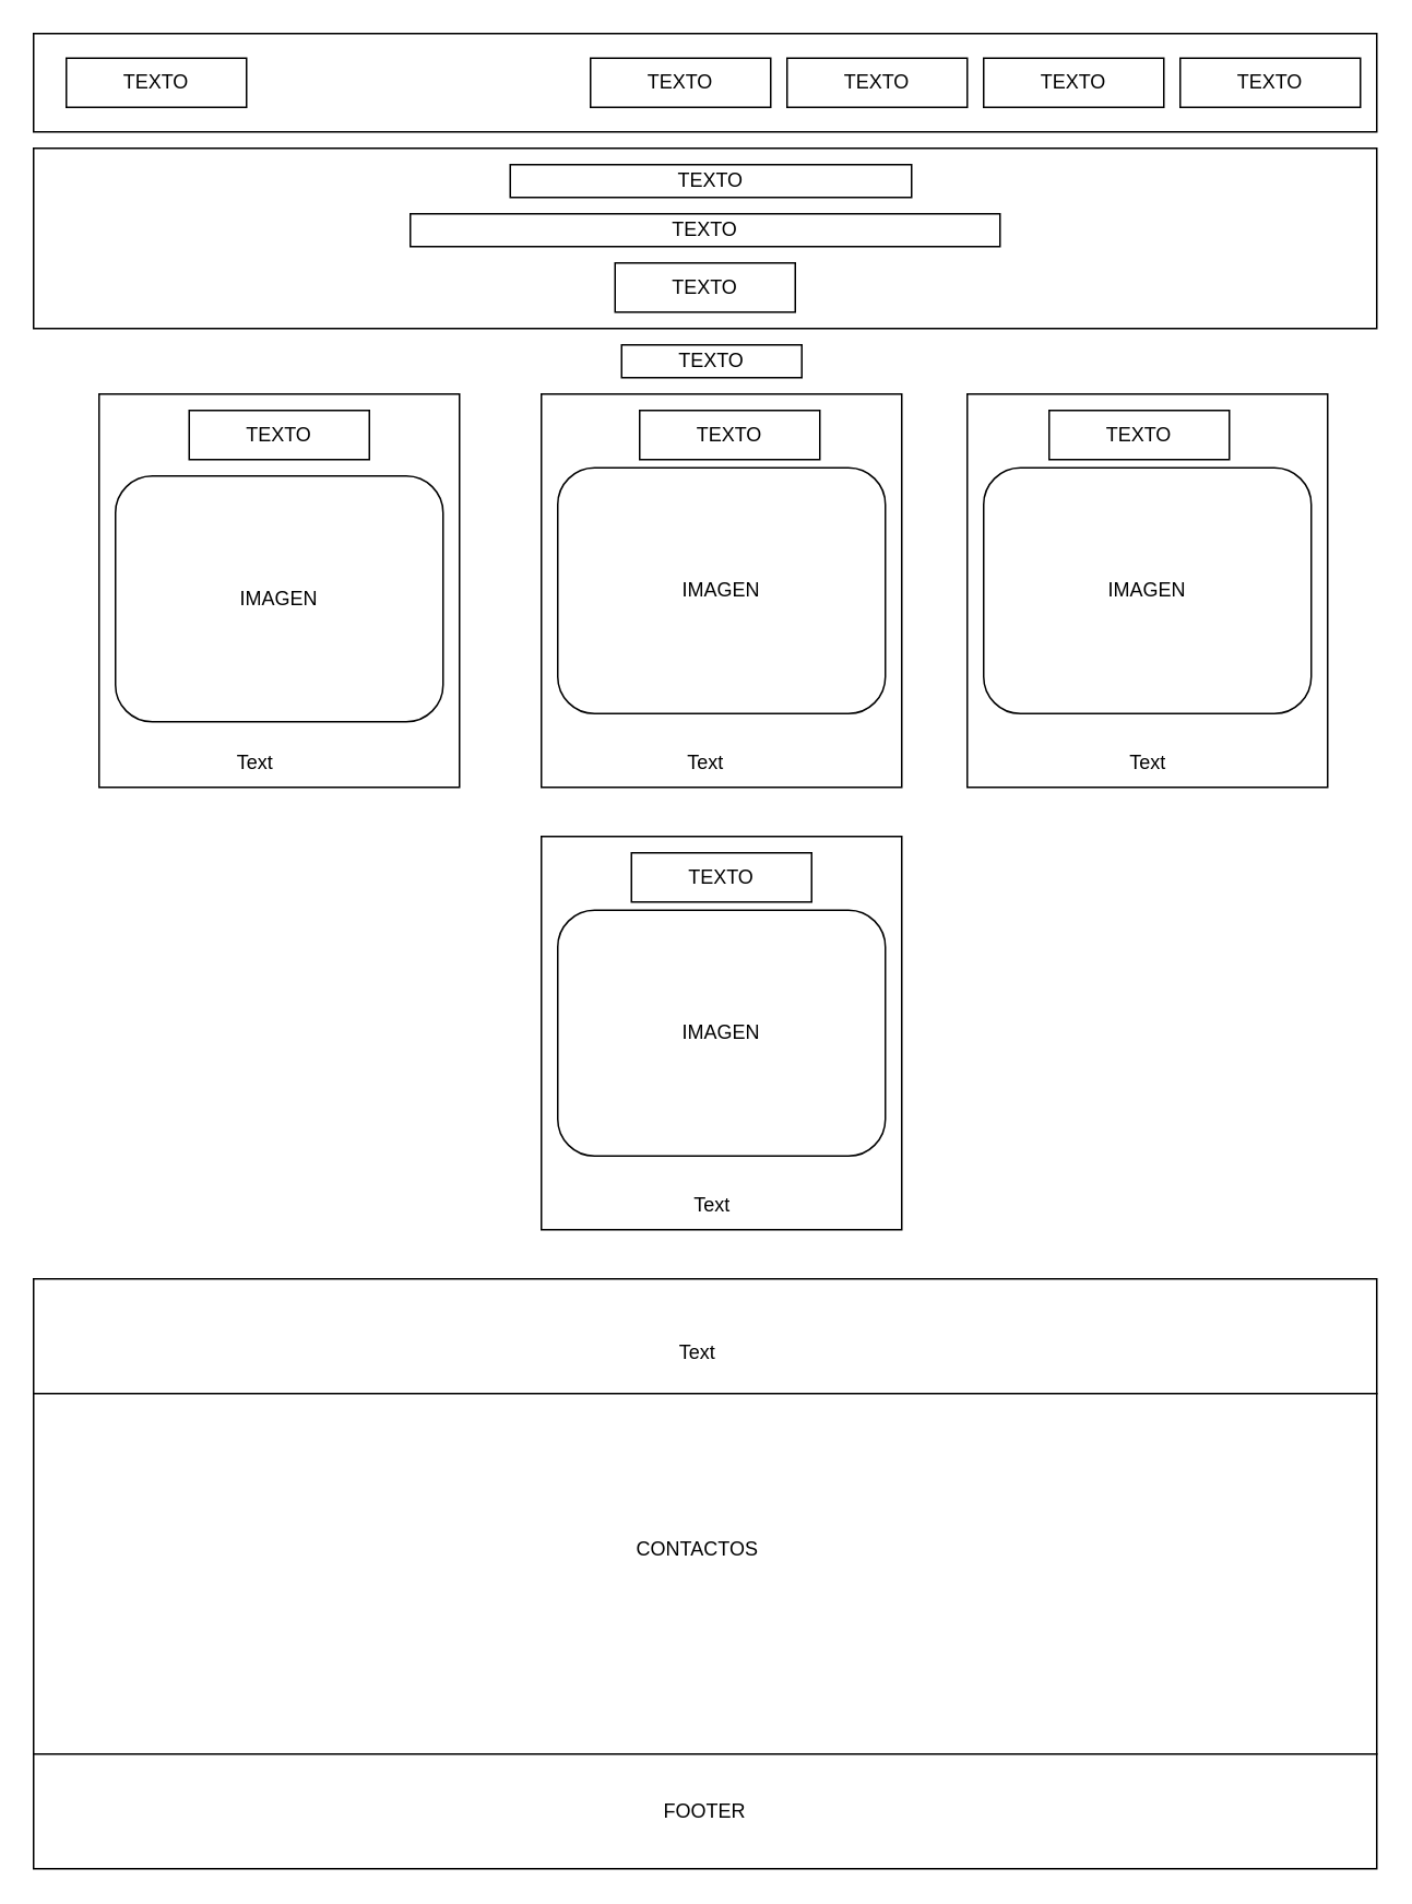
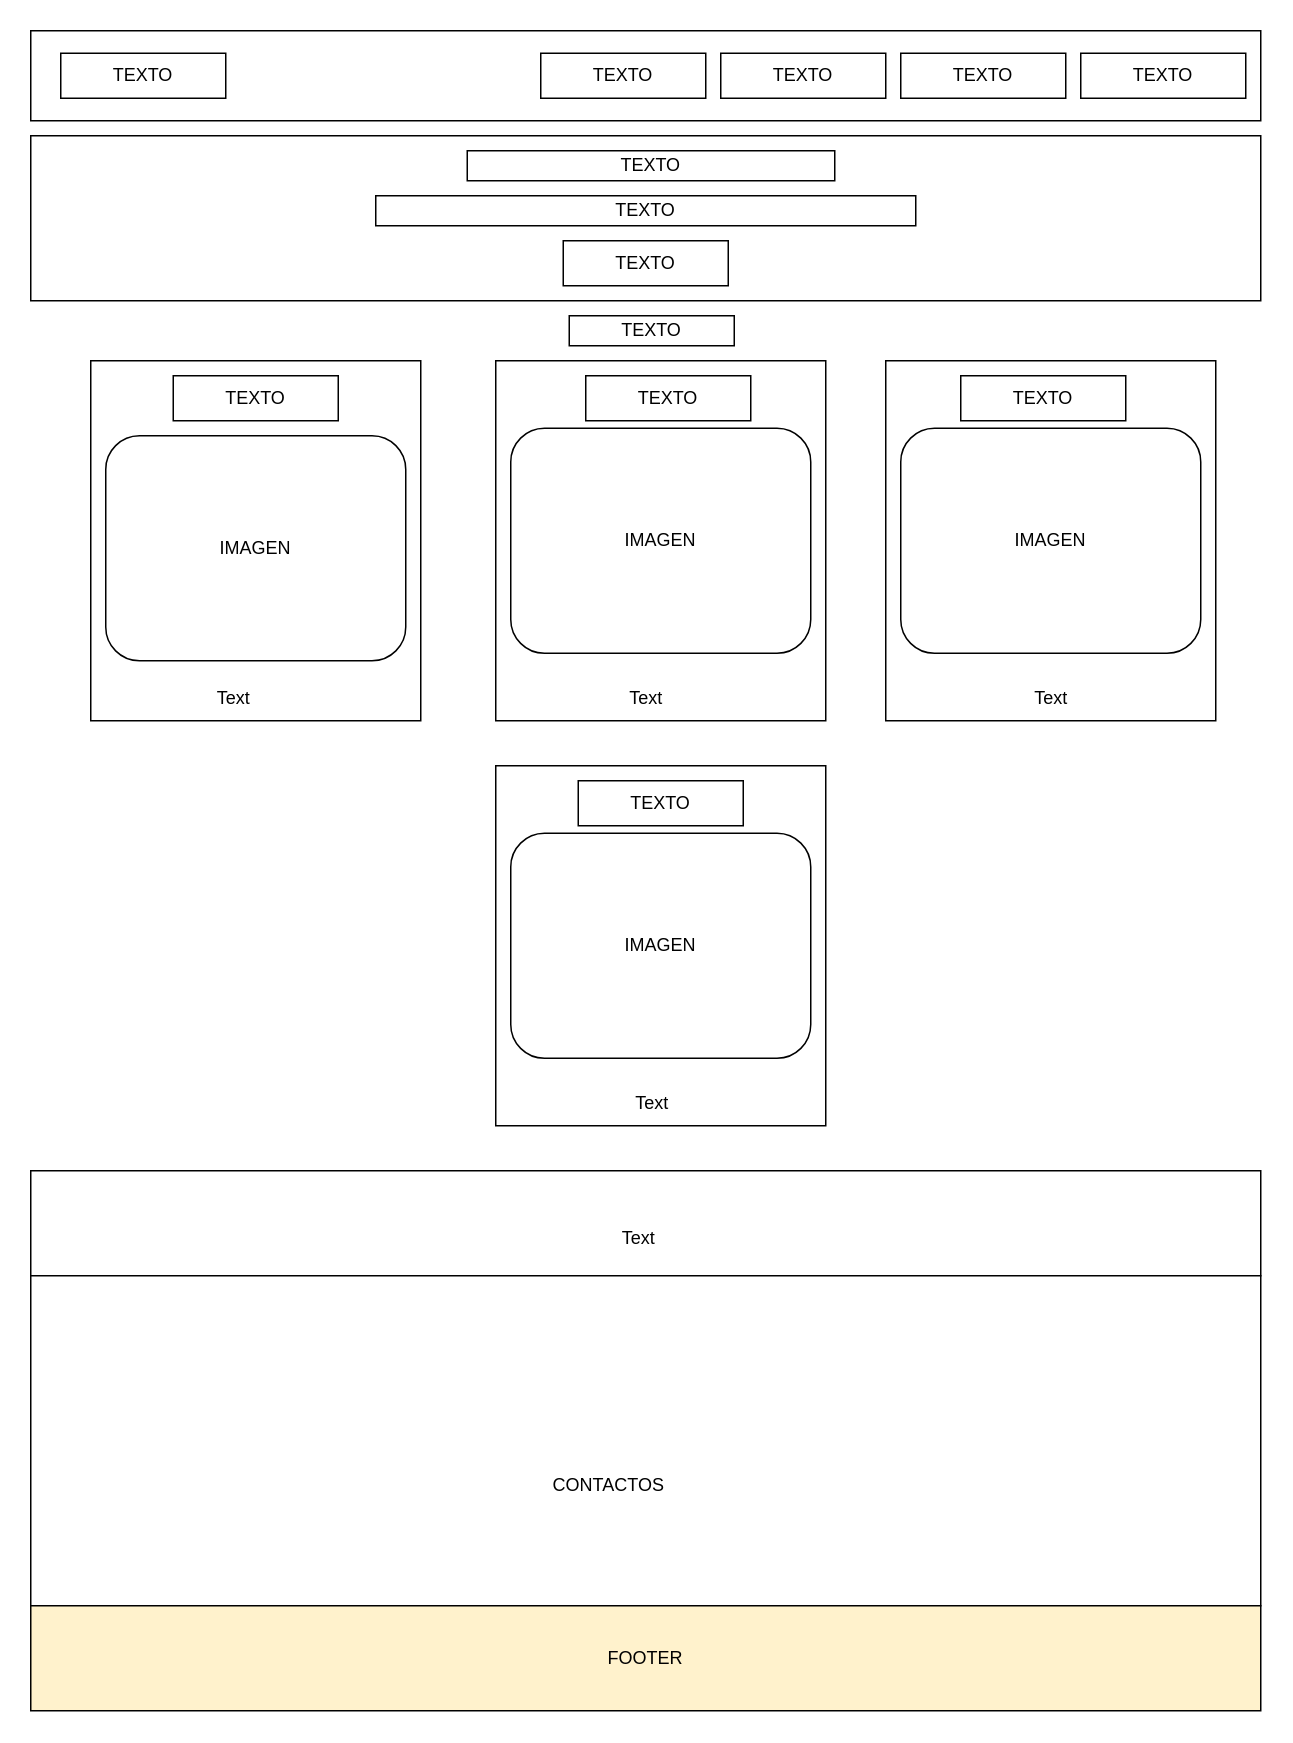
- <mxCell id="23" value="CONTACTOS" style="text;html=1;align=center;verticalAlign=middle;resizable=0;points=[];autosize=1;strokeColor=none;fillColor=none;" vertex="1" parent="1"><mxGeometry x="375" y="930" width="100" height="30" as="geometry" /></mxCell>
+ <mxCell id="23" value="CONTACTOS" style="text;html=1;align=center;verticalAlign=middle;resizable=0;points=[];autosize=1;strokeColor=none;fillColor=none;" vertex="1" parent="1"><mxGeometry x="355" y="975" width="100" height="30" as="geometry" /></mxCell>
- <mxCell id="24" value="FOOTER" style="whiteSpace=wrap;html=1;" vertex="1" parent="1"><mxGeometry y="1070" width="820" height="70" as="geometry" x="20" /></mxCell>
+ <mxCell id="24" value="FOOTER" style="whiteSpace=wrap;html=1;fillColor=#fff2cc;" vertex="1" parent="1"><mxGeometry y="1070" width="820" height="70" as="geometry" x="20" /></mxCell>
